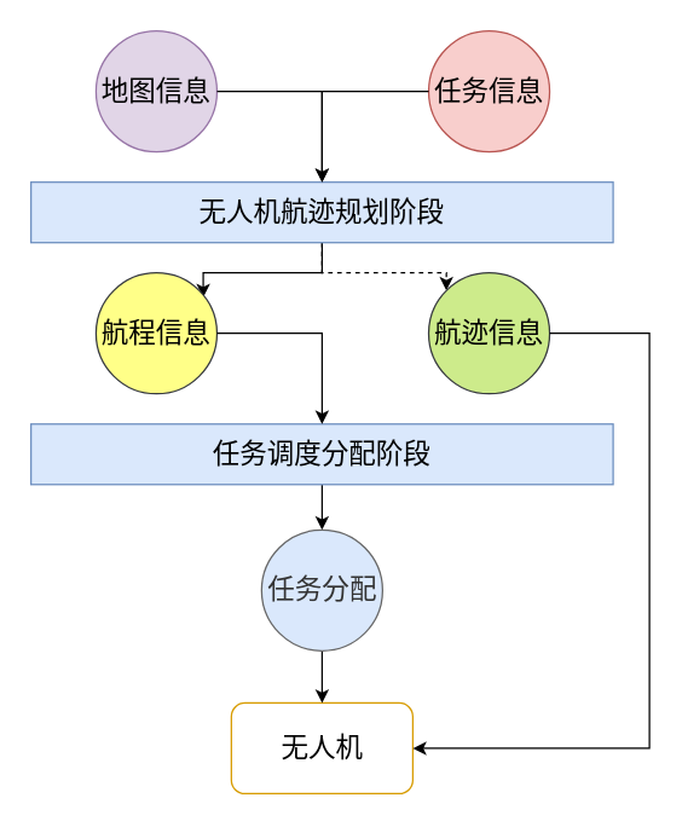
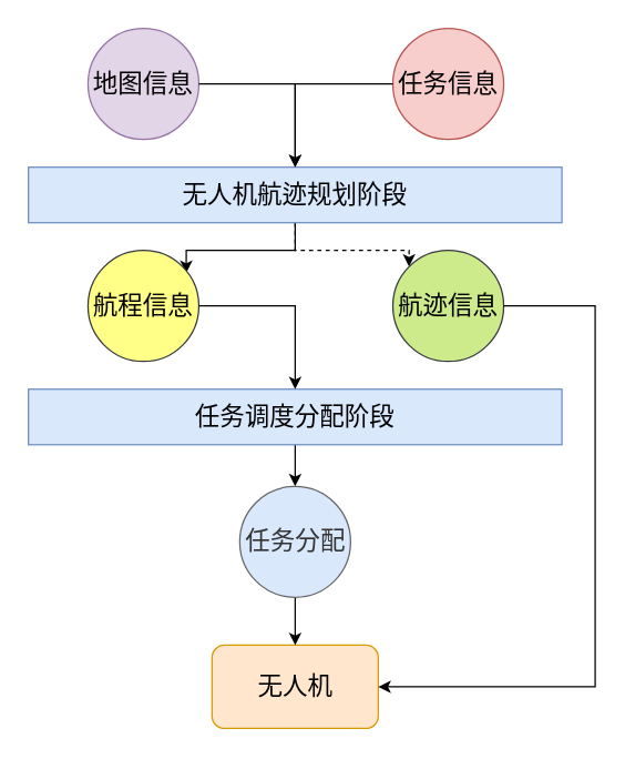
- <mxCell id="13" value="无人机" style="rounded=1;whiteSpace=wrap;html=1;fontSize=18;fillColor=#ffffff;strokeColor=#d79b00;" vertex="1" parent="1"><mxGeometry x="152.5" y="464.5" width="120" height="60" as="geometry" /></mxCell>
+ <mxCell id="13" value="无人机" style="rounded=1;whiteSpace=wrap;html=1;fontSize=18;fillColor=#ffe6cc;strokeColor=#d79b00;" vertex="1" parent="1"><mxGeometry x="152.5" y="464.5" width="120" height="60" as="geometry" /></mxCell>
